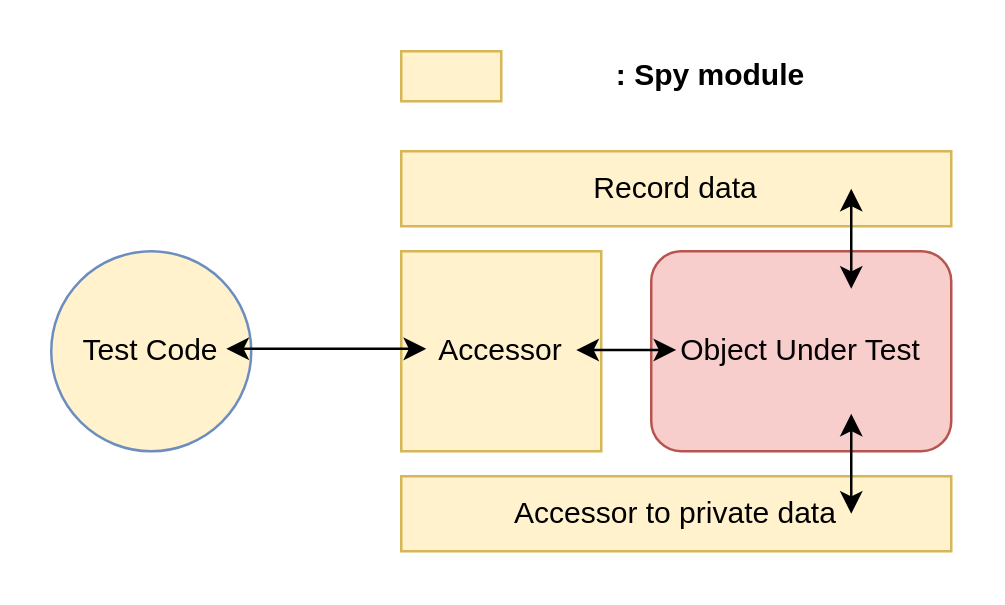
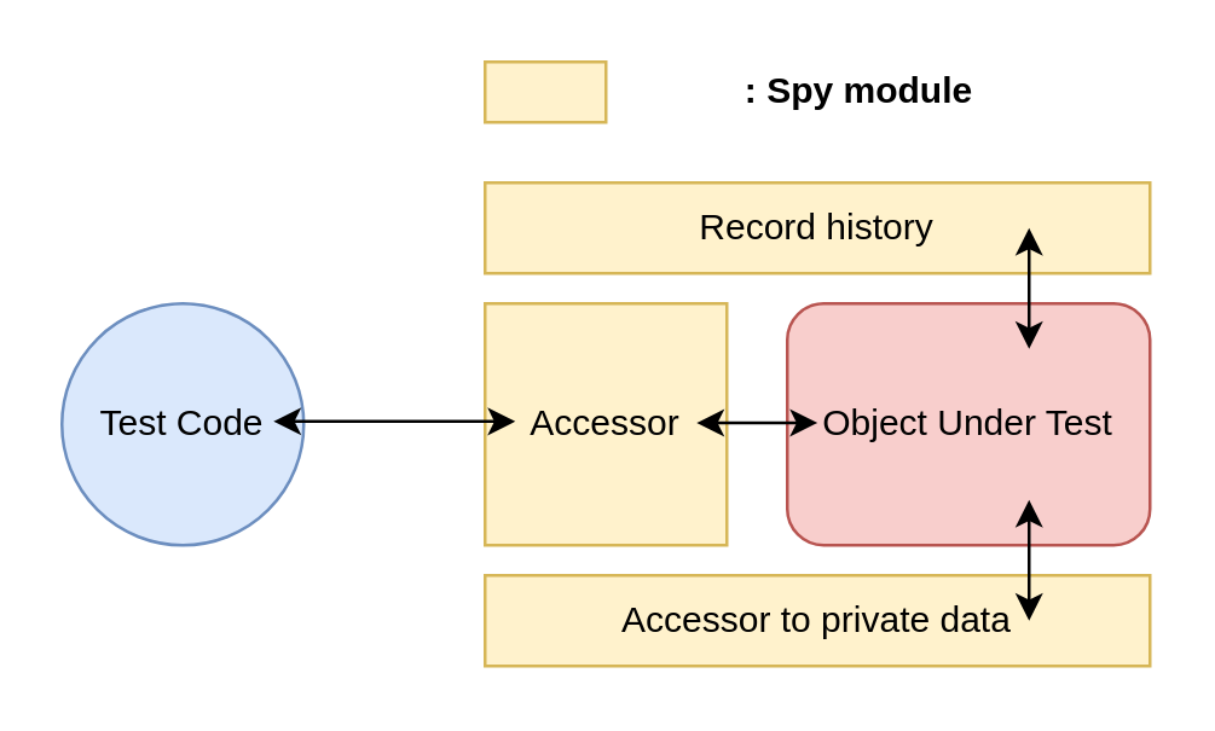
- <mxCell id="7" value="Record data" style="rounded=0;whiteSpace=wrap;html=1;fillColor=#fff2cc;strokeColor=#d6b656;" vertex="1" parent="1"><mxGeometry x="160" y="60" width="220" height="30" as="geometry" /></mxCell>
+ <mxCell id="7" value="Record history" style="rounded=0;whiteSpace=wrap;html=1;fillColor=#fff2cc;strokeColor=#d6b656;" vertex="1" parent="1"><mxGeometry x="160" y="60" width="220" height="30" as="geometry" /></mxCell>
- <mxCell id="4" value="Test Code" style="ellipse;whiteSpace=wrap;html=1;fillColor=#fff2cc;strokeColor=#6c8ebf;" vertex="1" parent="1"><mxGeometry x="20" y="100" width="80" height="80" as="geometry" /></mxCell>
+ <mxCell id="4" value="Test Code" style="ellipse;whiteSpace=wrap;html=1;fillColor=#dae8fc;strokeColor=#6c8ebf;" vertex="1" parent="1"><mxGeometry x="20" y="100" width="80" height="80" as="geometry" /></mxCell>
